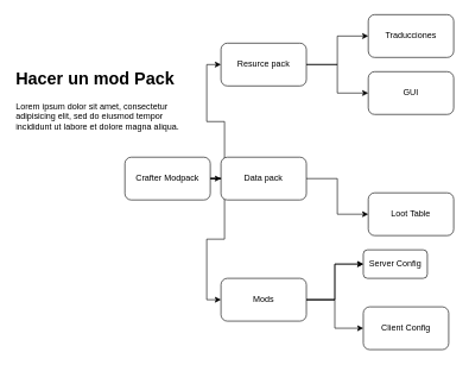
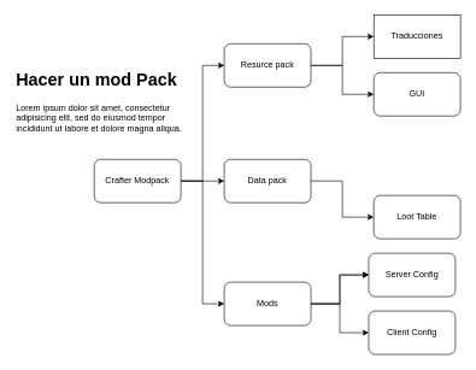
- <mxCell id="10" value="Traducciones" style="whiteSpace=wrap;html=1;rounded=1;" vertex="1" parent="1"><mxGeometry x="517" y="20" width="120" height="60" as="geometry" /></mxCell>
+ <mxCell id="10" value="Traducciones" style="whiteSpace=wrap;html=1;rounded=0;" vertex="1" parent="1"><mxGeometry x="517" y="20" width="120" height="60" as="geometry" /></mxCell>
- <mxCell id="6" value="Crafter Modpack" style="rounded=1;whiteSpace=wrap;html=1;" vertex="1" parent="1"><mxGeometry x="175" y="220" width="120" height="60" as="geometry" /></mxCell>
+ <mxCell id="6" value="Crafter Modpack" style="rounded=1;whiteSpace=wrap;html=1;" vertex="1" parent="1"><mxGeometry x="130" y="220" width="120" height="60" as="geometry" /></mxCell>
- <mxCell id="19" value="Server Config" style="whiteSpace=wrap;html=1;rounded=1;" vertex="1" parent="1"><mxGeometry x="510" y="350" width="90" height="40" as="geometry" /></mxCell>
+ <mxCell id="19" value="Server Config" style="whiteSpace=wrap;html=1;rounded=1;" vertex="1" parent="1"><mxGeometry x="510" y="350" width="120" height="60" as="geometry" /></mxCell>
